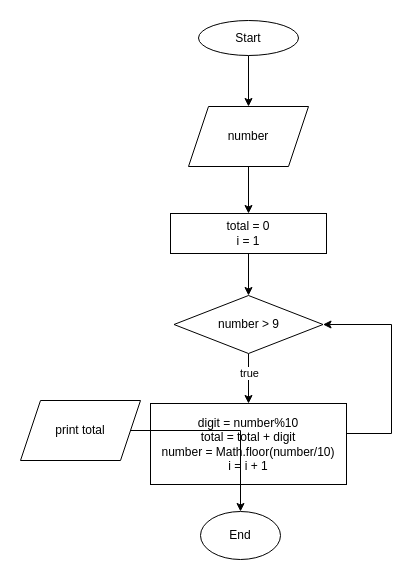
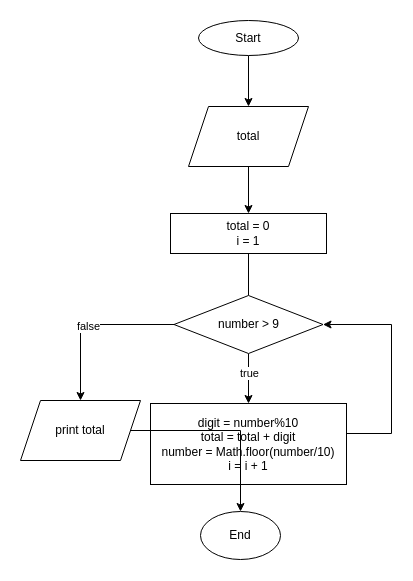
- <mxCell id="12" value="number" style="shape=parallelogram;perimeter=parallelogramPerimeter;whiteSpace=wrap;html=1;fixedSize=1;" vertex="1" parent="1"><mxGeometry x="188" y="106" width="120" height="60" as="geometry" /></mxCell>
+ <mxCell id="12" value="total" style="shape=parallelogram;perimeter=parallelogramPerimeter;whiteSpace=wrap;html=1;fixedSize=1;" vertex="1" parent="1"><mxGeometry x="188" y="106" width="120" height="60" as="geometry" /></mxCell>
- <mxCell id="4" value="" style="edgeStyle=orthogonalEdgeStyle;rounded=0;orthogonalLoop=1;jettySize=auto;html=1;" edge="1" parent="1" source="5" target="10"><mxGeometry relative="1" as="geometry" /></mxCell>
+ <mxCell id="4" value="" style="edgeStyle=orthogonalEdgeStyle;rounded=0;orthogonalLoop=1;jettySize=auto;html=1;endArrow=none;" edge="1" parent="1" source="5" target="10"><mxGeometry relative="1" as="geometry" /></mxCell>
+ <mxCell id="8" value="" style="edgeStyle=orthogonalEdgeStyle;rounded=0;orthogonalLoop=1;jettySize=auto;html=1;" edge="1" parent="1" source="10" target="16"><mxGeometry relative="1" as="geometry" /></mxCell>
+ <mxCell id="9" value="false" style="edgeLabel;html=1;align=center;verticalAlign=middle;resizable=0;points=[];" vertex="1" connectable="0" parent="8"><mxGeometry x="0.016" y="1" relative="1" as="geometry"><mxPoint as="offset" /></mxGeometry></mxCell>
